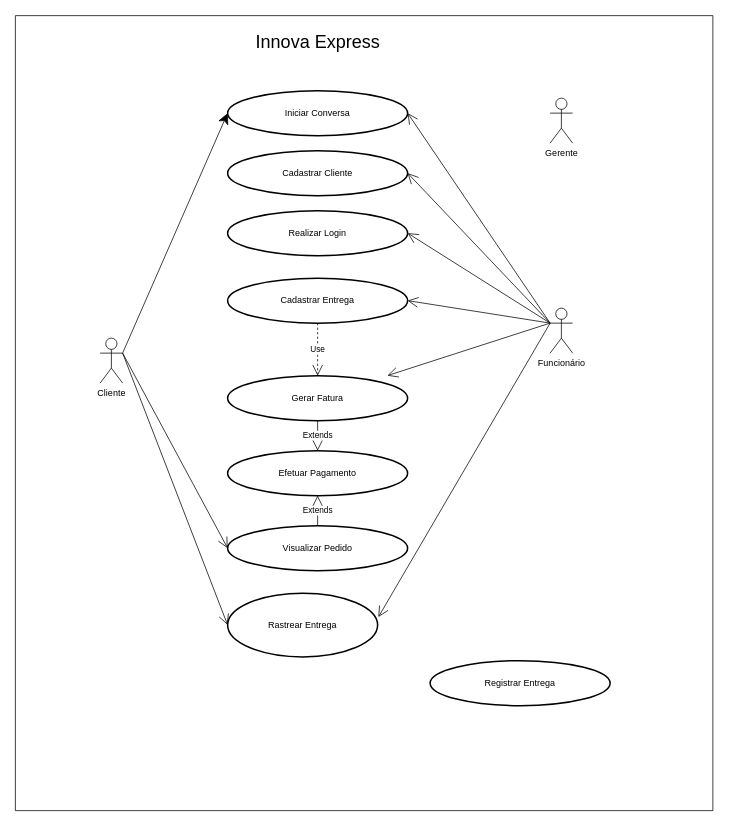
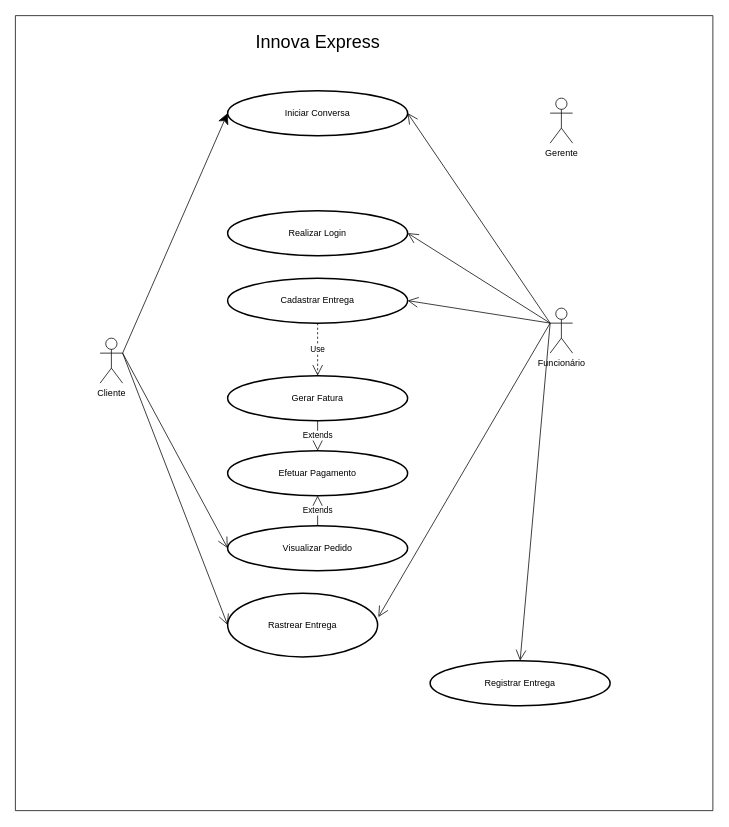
- <mxCell id="5" value="Cadastrar Cliente" style="strokeWidth=2;html=1;shape=mxgraph.flowchart.start_1;whiteSpace=wrap;" vertex="1" parent="2"><mxGeometry x="283" y="180" width="240" height="60" as="geometry" /></mxCell>
- <mxCell id="15" value="" style="endArrow=open;endFill=1;endSize=12;html=1;rounded=0;entryX=1;entryY=0.5;entryDx=0;entryDy=0;entryPerimeter=0;exitX=0;exitY=0.333;exitDx=0;exitDy=0;exitPerimeter=0;" edge="1" parent="2" source="13" target="5"><mxGeometry width="160" relative="1" as="geometry"><mxPoint x="203" y="500" as="sourcePoint" /><mxPoint x="293" y="140" as="targetPoint" /></mxGeometry></mxCell>
- <mxCell id="22" value="" style="endArrow=open;endFill=1;endSize=12;html=1;rounded=0;exitX=0;exitY=0.333;exitDx=0;exitDy=0;exitPerimeter=0;" edge="1" parent="2" source="13" target="8"><mxGeometry width="160" relative="1" as="geometry"><mxPoint x="263" y="570" as="sourcePoint" /><mxPoint x="403" y="250" as="targetPoint" /></mxGeometry></mxCell>
+ <mxCell id="22" value="" style="endArrow=open;endFill=1;endSize=12;html=1;rounded=0;exitX=0;exitY=0.333;exitDx=0;exitDy=0;exitPerimeter=0;entryX=0.5;entryY=0;entryDx=0;entryDy=0;entryPerimeter=0;" edge="1" parent="2" source="13" target="12"><mxGeometry width="160" relative="1" as="geometry"><mxPoint x="263" y="570" as="sourcePoint" /><mxPoint x="403" y="250" as="targetPoint" /></mxGeometry></mxCell>
